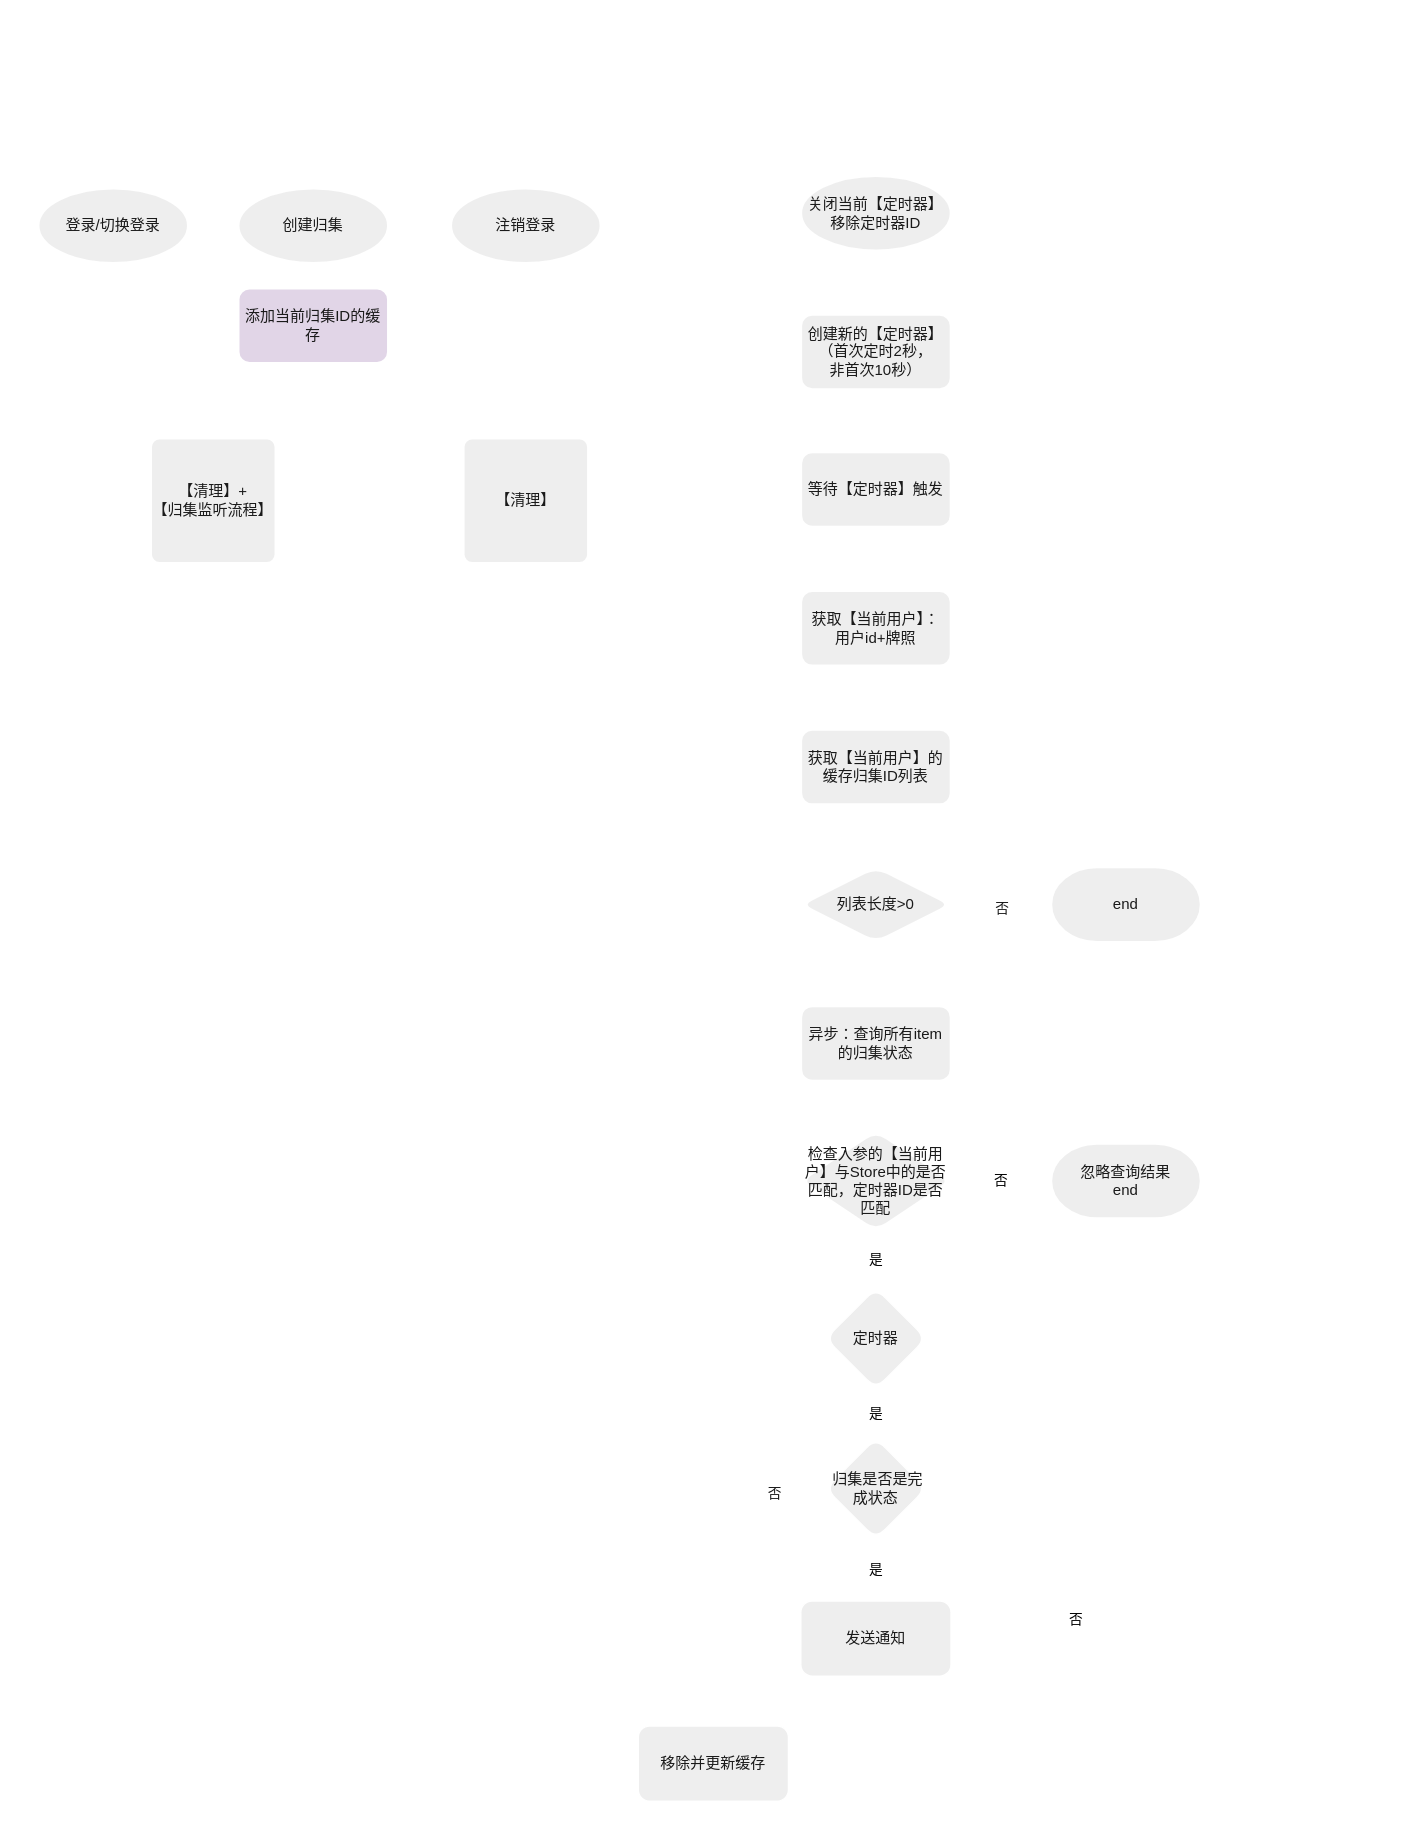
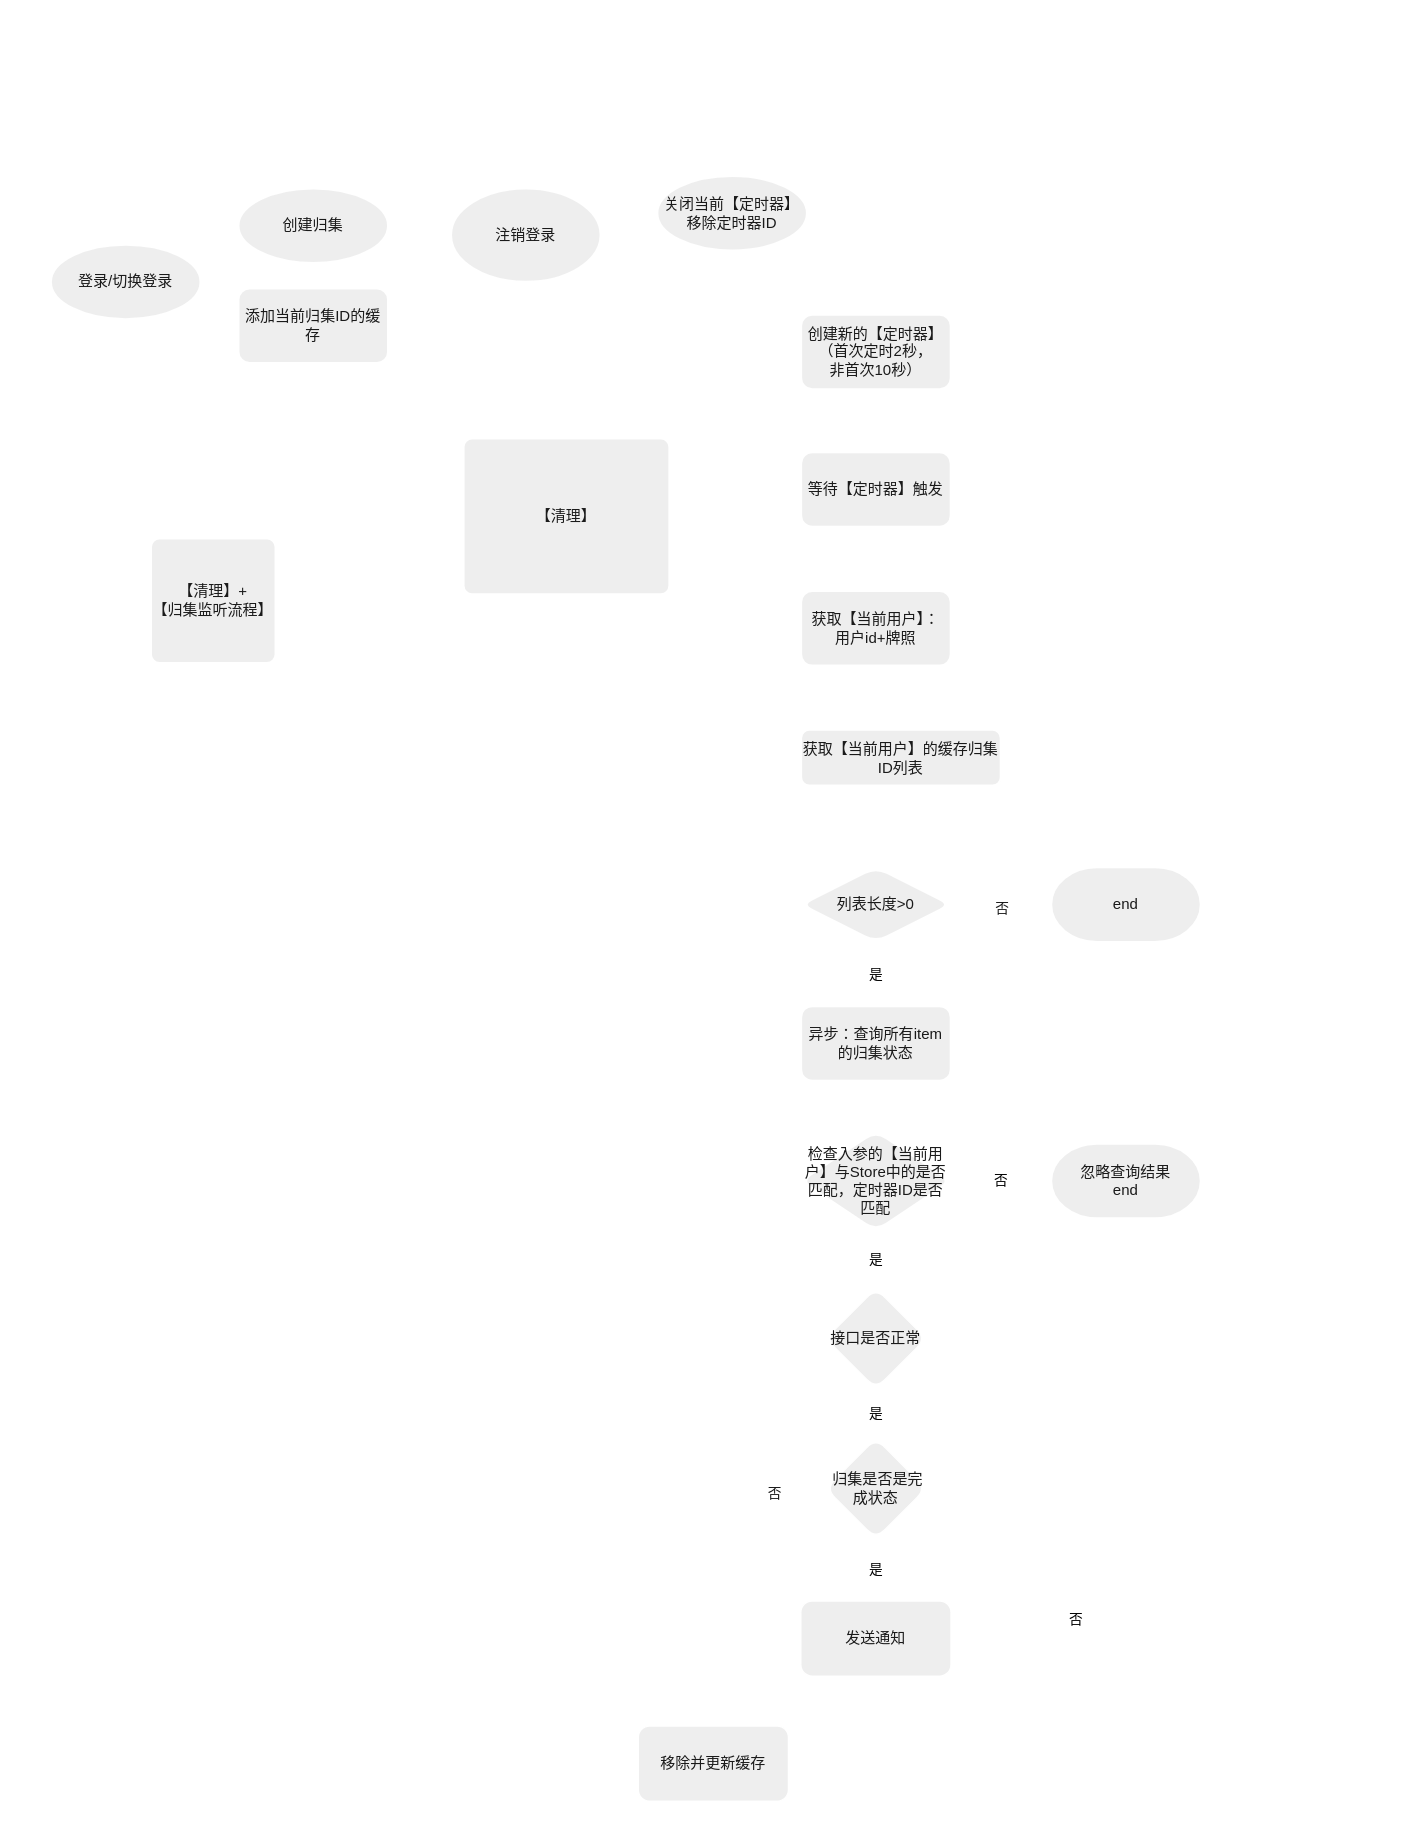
- <mxCell id="8" value="关闭当前【定时器】&lt;br&gt;移除定时器ID" style="strokeWidth=2;html=1;shape=mxgraph.flowchart.start_1;whiteSpace=wrap;align=center;rounded=1;labelBackgroundColor=none;fillColor=#EEEEEE;strokeColor=#FFFFFF;fontColor=#1A1A1A;" parent="1" vertex="1"><mxGeometry x="640" y="140" width="120" height="60" as="geometry" /></mxCell>
+ <mxCell id="8" value="关闭当前【定时器】&lt;br&gt;移除定时器ID" style="strokeWidth=2;html=1;shape=mxgraph.flowchart.start_1;whiteSpace=wrap;align=center;rounded=1;labelBackgroundColor=none;fillColor=#EEEEEE;strokeColor=#FFFFFF;fontColor=#1A1A1A;" parent="1" vertex="1"><mxGeometry x="525" y="140" width="120" height="60" as="geometry" /></mxCell>
- <mxCell id="19" value="登录/切换登录" style="strokeWidth=2;html=1;shape=mxgraph.flowchart.start_1;whiteSpace=wrap;rounded=1;labelBackgroundColor=none;fillColor=#EEEEEE;strokeColor=#FFFFFF;fontColor=#1A1A1A;" parent="1" vertex="1"><mxGeometry x="30" y="150" width="120" height="60" as="geometry" /></mxCell>
+ <mxCell id="19" value="登录/切换登录" style="strokeWidth=2;html=1;shape=mxgraph.flowchart.start_1;whiteSpace=wrap;rounded=1;labelBackgroundColor=none;fillColor=#EEEEEE;strokeColor=#FFFFFF;fontColor=#1A1A1A;" parent="1" vertex="1"><mxGeometry x="40" y="195" width="120" height="60" as="geometry" /></mxCell>
- <mxCell id="36" value="注销登录" style="strokeWidth=2;html=1;shape=mxgraph.flowchart.start_1;whiteSpace=wrap;rounded=1;labelBackgroundColor=none;fillColor=#EEEEEE;strokeColor=#FFFFFF;fontColor=#1A1A1A;" parent="1" vertex="1"><mxGeometry x="360" y="150" width="120" height="60" as="geometry" /></mxCell>
+ <mxCell id="36" value="注销登录" style="strokeWidth=2;html=1;shape=mxgraph.flowchart.start_1;whiteSpace=wrap;rounded=1;labelBackgroundColor=none;fillColor=#EEEEEE;strokeColor=#FFFFFF;fontColor=#1A1A1A;" parent="1" vertex="1"><mxGeometry x="360" y="150" width="120" height="75" as="geometry" /></mxCell>
- <mxCell id="20" value="添加当前归集ID的缓存" style="whiteSpace=wrap;html=1;strokeWidth=2;rounded=1;labelBackgroundColor=none;fillColor=#e1d5e7;strokeColor=#FFFFFF;fontColor=#1A1A1A;" parent="1" vertex="1"><mxGeometry x="190" y="230" width="120" height="60" as="geometry" /></mxCell>
+ <mxCell id="20" value="添加当前归集ID的缓存" style="whiteSpace=wrap;html=1;strokeWidth=2;rounded=1;labelBackgroundColor=none;fillColor=#EEEEEE;strokeColor=#FFFFFF;fontColor=#1A1A1A;" parent="1" vertex="1"><mxGeometry x="190" y="230" width="120" height="60" as="geometry" /></mxCell>
- <mxCell id="32" value="【清理】+&lt;br&gt;【归集监听流程】" style="rounded=1;whiteSpace=wrap;html=1;absoluteArcSize=1;arcSize=14;strokeWidth=2;align=center;labelBackgroundColor=none;fillColor=#EEEEEE;strokeColor=#FFFFFF;fontColor=#1A1A1A;" parent="1" vertex="1"><mxGeometry x="120" y="350" width="100" height="100" as="geometry" /></mxCell>
+ <mxCell id="32" value="【清理】+&lt;br&gt;【归集监听流程】" style="rounded=1;whiteSpace=wrap;html=1;absoluteArcSize=1;arcSize=14;strokeWidth=2;align=center;labelBackgroundColor=none;fillColor=#EEEEEE;strokeColor=#FFFFFF;fontColor=#1A1A1A;" parent="1" vertex="1"><mxGeometry x="120" y="430" width="100" height="100" as="geometry" /></mxCell>
- <mxCell id="37" value="【清理】" style="rounded=1;whiteSpace=wrap;html=1;absoluteArcSize=1;arcSize=14;strokeWidth=2;align=center;labelBackgroundColor=none;fillColor=#EEEEEE;strokeColor=#FFFFFF;fontColor=#1A1A1A;" parent="1" vertex="1"><mxGeometry x="370" y="350" width="100" height="100" as="geometry" /></mxCell>
+ <mxCell id="37" value="【清理】" style="rounded=1;whiteSpace=wrap;html=1;absoluteArcSize=1;arcSize=14;strokeWidth=2;align=center;labelBackgroundColor=none;fillColor=#EEEEEE;strokeColor=#FFFFFF;fontColor=#1A1A1A;" parent="1" vertex="1"><mxGeometry x="370" y="350" width="165" height="125" as="geometry" /></mxCell>
- <mxCell id="4" value="获取【当前用户】的缓存归集ID列表" style="whiteSpace=wrap;html=1;strokeWidth=2;align=center;rounded=1;labelBackgroundColor=none;fillColor=#EEEEEE;strokeColor=#FFFFFF;fontColor=#1A1A1A;" parent="1" vertex="1"><mxGeometry x="640" y="583" width="120" height="60" as="geometry" /></mxCell>
+ <mxCell id="4" value="获取【当前用户】的缓存归集ID列表" style="whiteSpace=wrap;html=1;strokeWidth=2;align=center;rounded=1;labelBackgroundColor=none;fillColor=#EEEEEE;strokeColor=#FFFFFF;fontColor=#1A1A1A;" parent="1" vertex="1"><mxGeometry x="640" y="583" width="160" height="45" as="geometry" /></mxCell>
+ <mxCell id="9" value="是" style="edgeStyle=orthogonalEdgeStyle;rounded=1;orthogonalLoop=1;jettySize=auto;html=1;entryX=0.5;entryY=0;entryDx=0;entryDy=0;align=center;labelBackgroundColor=none;strokeColor=#FFFFFF;fontColor=default;" parent="1" source="7" target="24" edge="1"><mxGeometry relative="1" as="geometry"><mxPoint x="1180" y="605" as="sourcePoint" /><mxPoint x="900" y="645" as="targetPoint" /><Array as="points"><mxPoint x="700" y="735" /><mxPoint x="700" y="735" /></Array></mxGeometry></mxCell>
- <mxCell id="42" value="定时器" style="rhombus;whiteSpace=wrap;html=1;rounded=1;labelBackgroundColor=none;fillColor=#EEEEEE;strokeColor=#FFFFFF;fontColor=#1A1A1A;" parent="1" vertex="1"><mxGeometry x="660" y="1030" width="80" height="80" as="geometry" /></mxCell>
+ <mxCell id="42" value="接口是否正常" style="rhombus;whiteSpace=wrap;html=1;rounded=1;labelBackgroundColor=none;fillColor=#EEEEEE;strokeColor=#FFFFFF;fontColor=#1A1A1A;" parent="1" vertex="1"><mxGeometry x="660" y="1030" width="80" height="80" as="geometry" /></mxCell>
